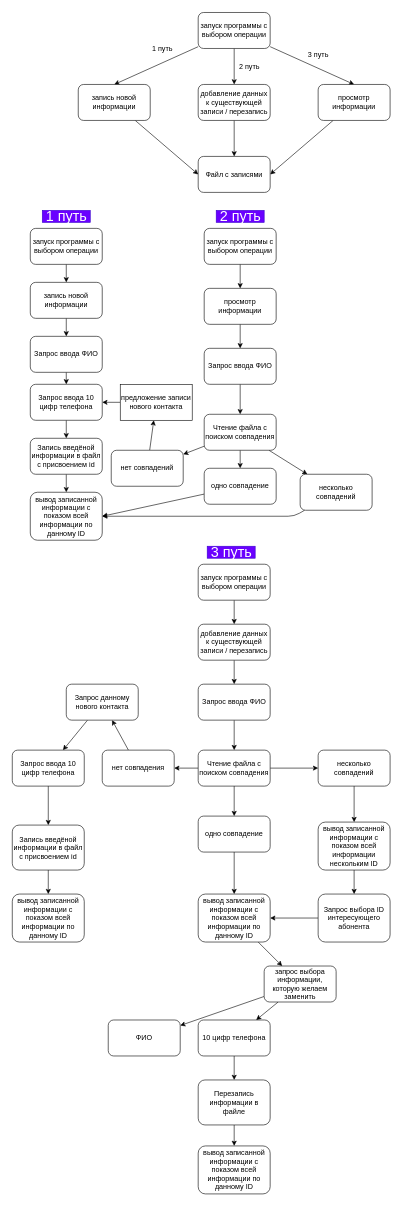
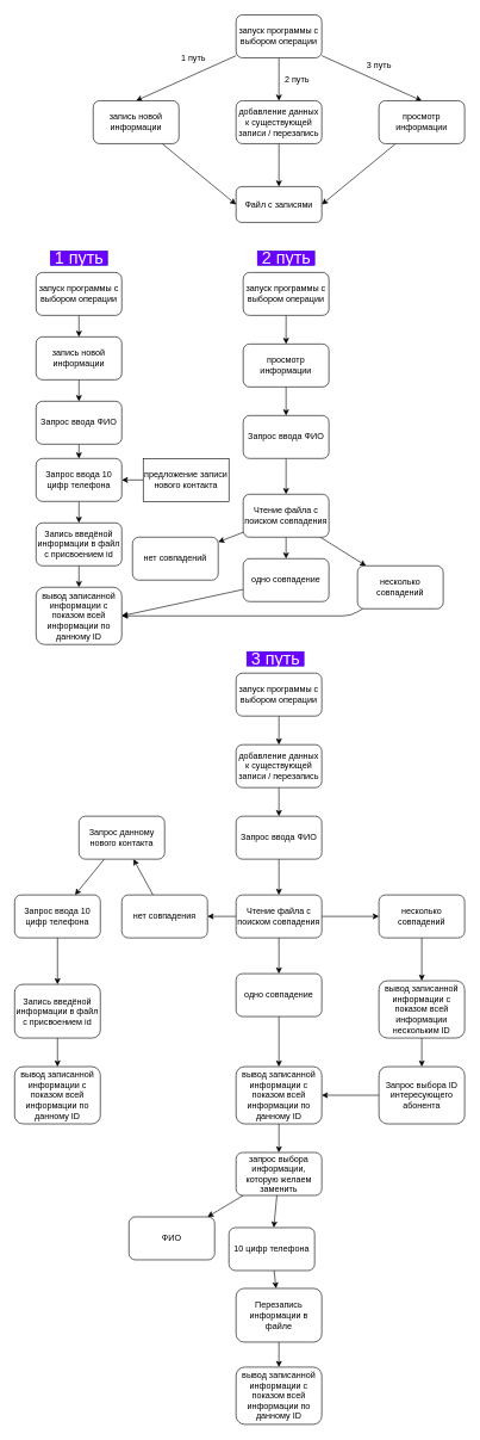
- <mxCell id="12" value="Файл с записями" style="rounded=1;whiteSpace=wrap;html=1;" vertex="1" parent="1"><mxGeometry x="330" y="260" width="120" height="60" as="geometry" /></mxCell>
+ <mxCell id="12" value="Файл с записями" style="rounded=1;whiteSpace=wrap;html=1;" vertex="1" parent="1"><mxGeometry x="330" y="260" width="120" height="50" as="geometry" /></mxCell>
- <mxCell id="36" value="" style="edgeStyle=none;html=1;" edge="1" parent="1" source="37" target="41"><mxGeometry relative="1" as="geometry" /></mxCell>
- <mxCell id="67" value="запрос выбора информации, которую желаем заменить" style="whiteSpace=wrap;html=1;rounded=1;" vertex="1" parent="1"><mxGeometry x="440" y="1610" width="120" height="60" as="geometry" /></mxCell>
+ <mxCell id="67" value="запрос выбора информации, которую желаем заменить" style="whiteSpace=wrap;html=1;rounded=1;" vertex="1" parent="1"><mxGeometry x="330" y="1610" width="120" height="60" as="geometry" /></mxCell>
- <mxCell id="70" value="10 цифр телефона" style="whiteSpace=wrap;html=1;rounded=1;" vertex="1" parent="1"><mxGeometry x="330" y="1700" width="120" height="60" as="geometry" /></mxCell>
+ <mxCell id="70" value="10 цифр телефона" style="whiteSpace=wrap;html=1;rounded=1;" vertex="1" parent="1"><mxGeometry x="320" y="1715" width="120" height="60" as="geometry" /></mxCell>
